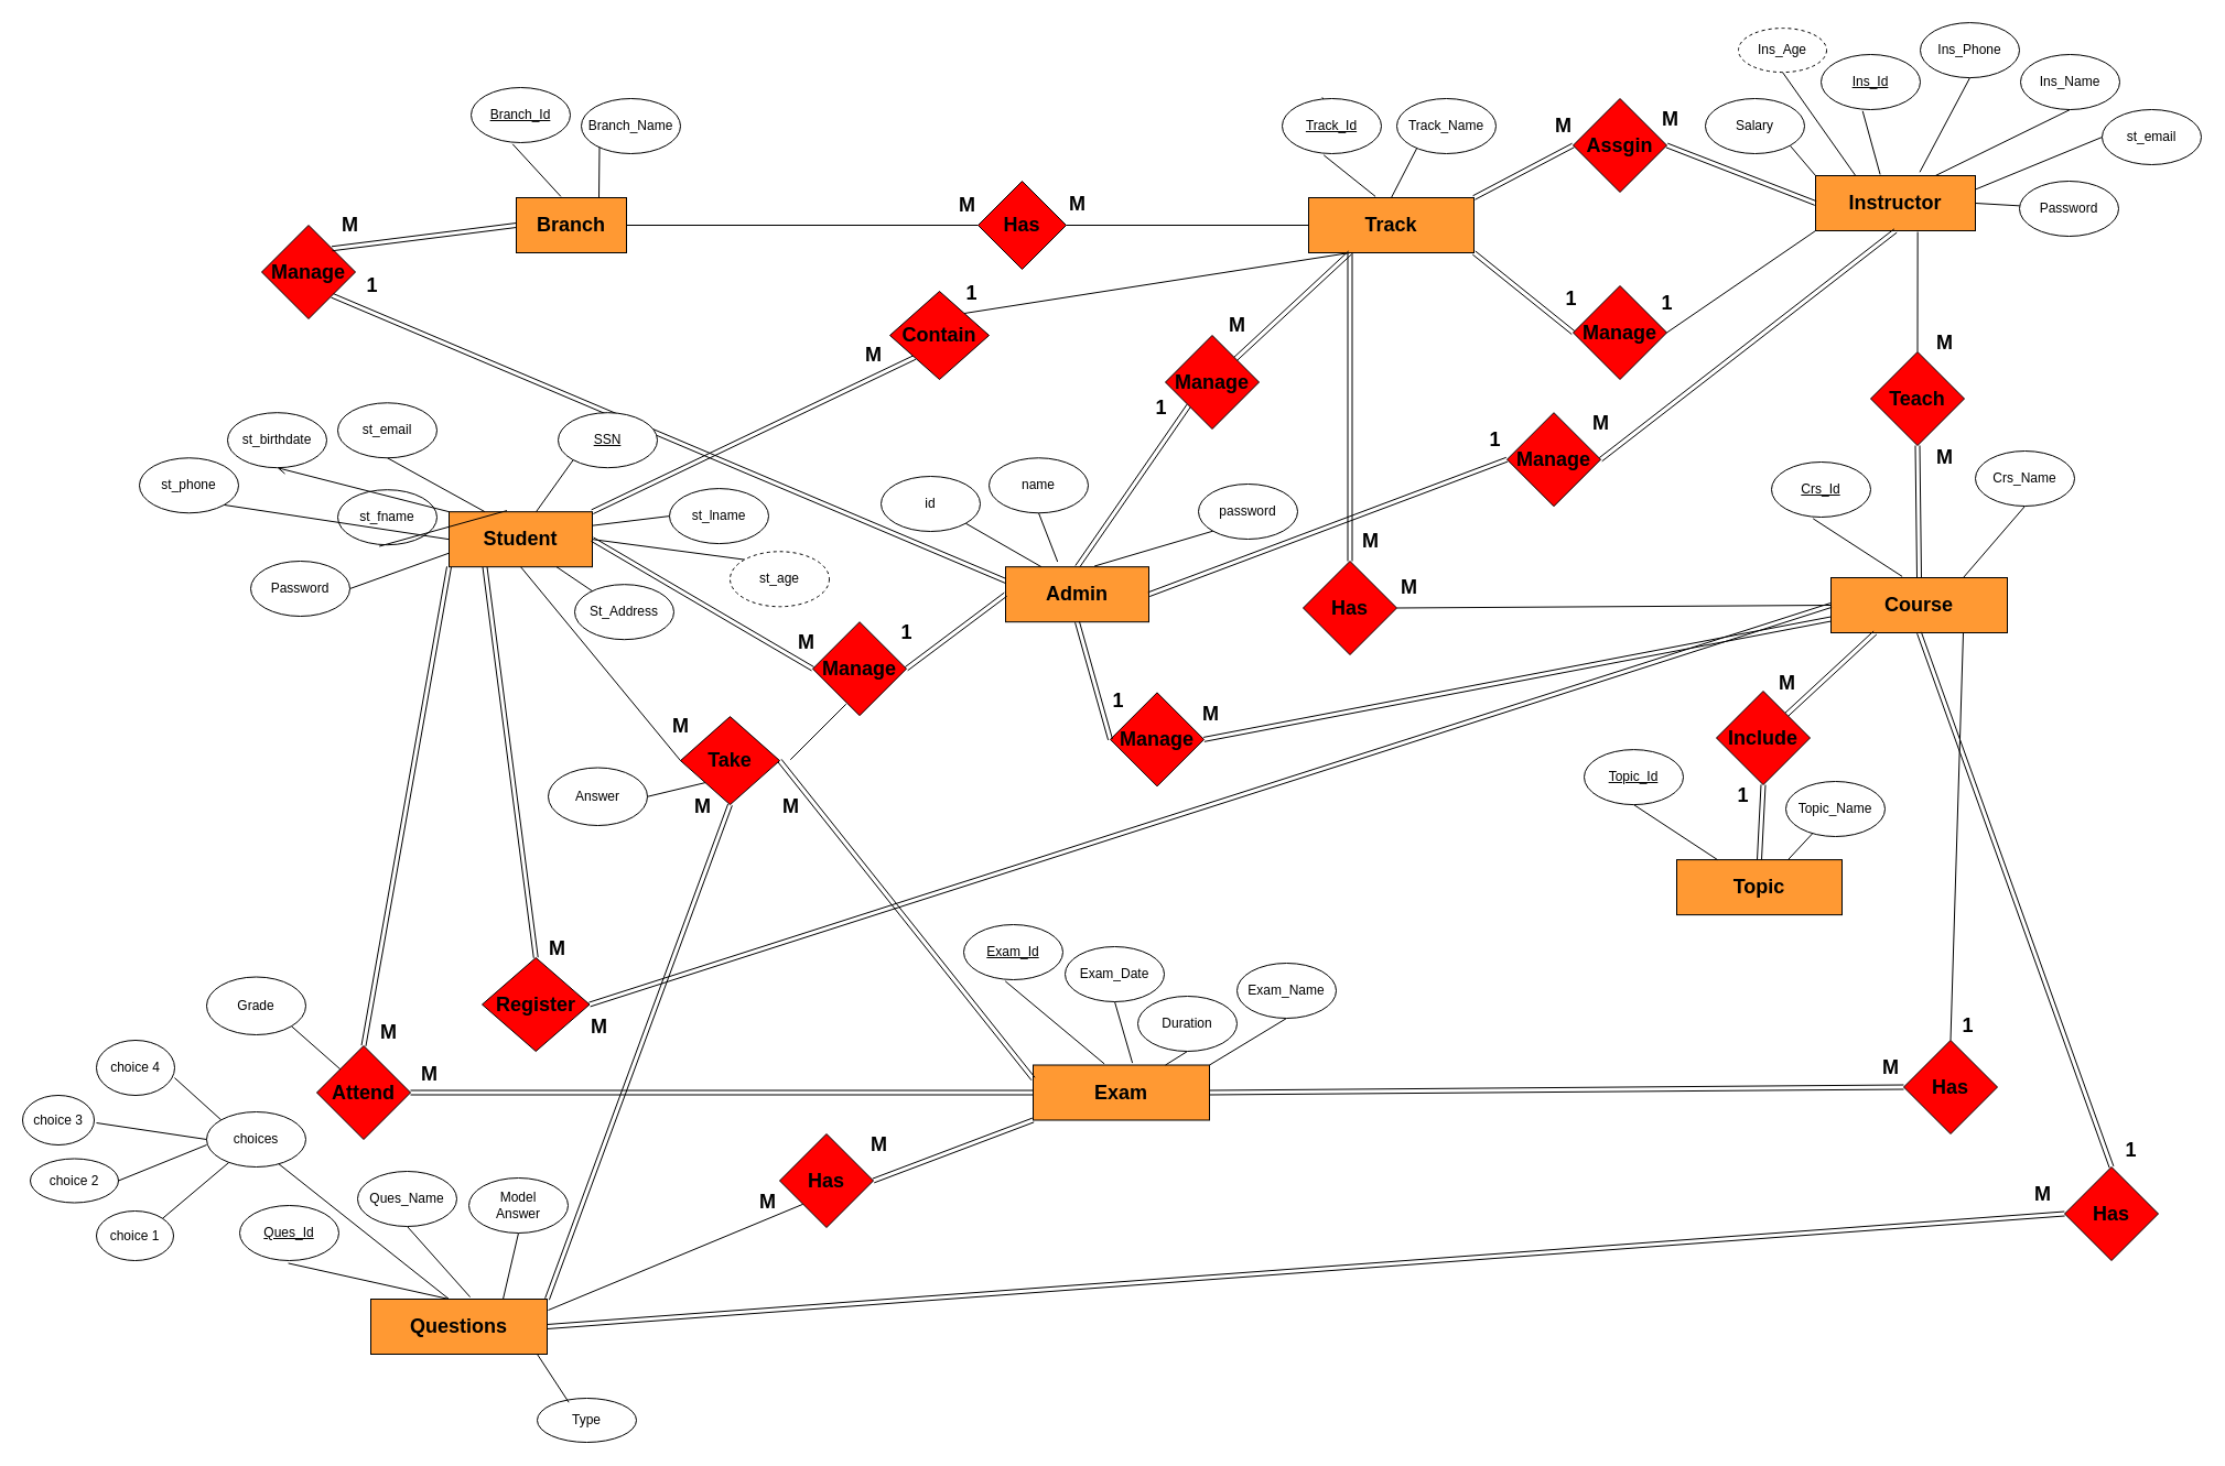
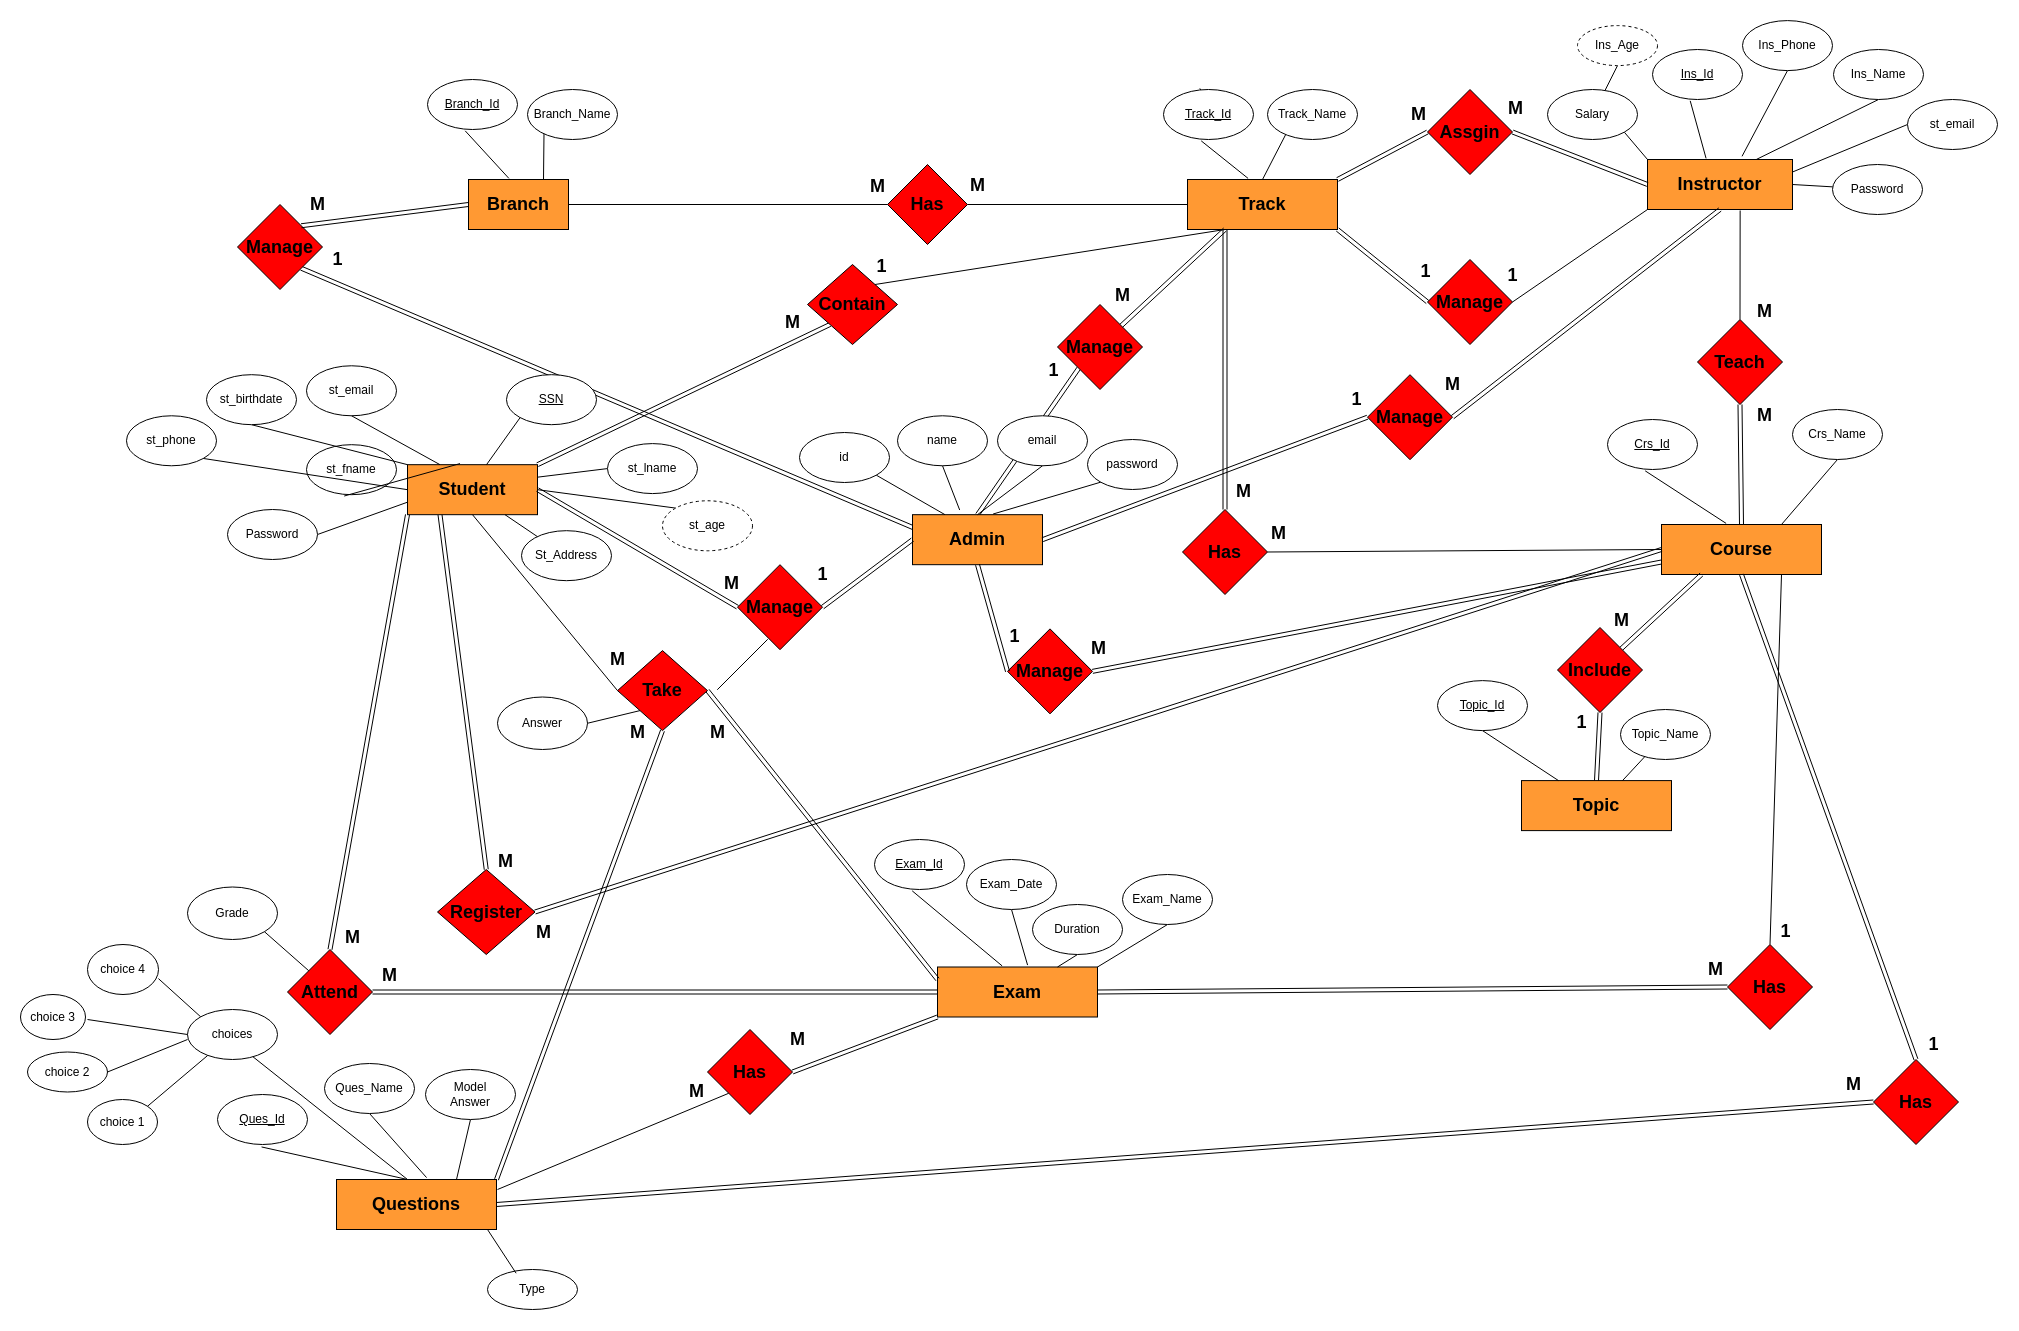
- <mxCell id="94" style="edgeStyle=none;html=1;exitX=0.5;exitY=1;exitDx=0;exitDy=0;entryX=0.25;entryY=0;entryDx=0;entryDy=0;endArrow=none;endFill=0;" parent="1" source="95" target="89" edge="1"><mxGeometry relative="1" as="geometry" /></mxCell>
+ <mxCell id="94" style="edgeStyle=none;html=1;exitX=0.5;exitY=1;exitDx=0;exitDy=0;endArrow=none;endFill=0;" parent="1" source="95" target="93" edge="1"><mxGeometry relative="1" as="geometry" /></mxCell>
- <mxCell id="24" value="" style="endArrow=open;html=1;exitX=0;exitY=0;exitDx=0;exitDy=0;entryX=0.5;entryY=1;entryDx=0;entryDy=0;" parent="1" source="15" target="25" edge="1"><mxGeometry width="50" height="50" relative="1" as="geometry"><mxPoint x="146" y="470.43" as="sourcePoint" /><mxPoint x="232.547" y="446.765" as="targetPoint" /></mxGeometry></mxCell>
+ <mxCell id="24" value="" style="endArrow=none;html=1;exitX=0;exitY=0;exitDx=0;exitDy=0;entryX=0.5;entryY=1;entryDx=0;entryDy=0;" parent="1" source="15" target="25" edge="1"><mxGeometry width="50" height="50" relative="1" as="geometry"><mxPoint x="146" y="470.43" as="sourcePoint" /><mxPoint x="232.547" y="446.765" as="targetPoint" /></mxGeometry></mxCell>
+ <mxCell id="144" value="email" style="ellipse;whiteSpace=wrap;html=1;" parent="1" vertex="1"><mxGeometry x="997" y="415.28" width="90" height="50" as="geometry" /></mxCell>
+ <mxCell id="148" value="" style="endArrow=none;html=1;exitX=0.5;exitY=1;exitDx=0;exitDy=0;entryX=0.5;entryY=0;entryDx=0;entryDy=0;" parent="1" source="144" target="143" edge="1"><mxGeometry width="50" height="50" relative="1" as="geometry"><mxPoint x="914.5" y="479.28" as="sourcePoint" /><mxPoint x="962" y="508" as="targetPoint" /></mxGeometry></mxCell>
